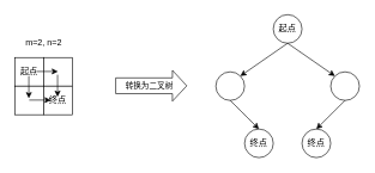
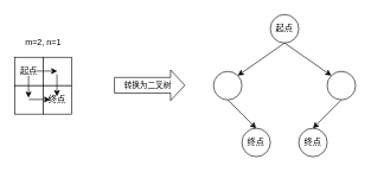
- <mxCell id="10" value="m=2, n=2" style="text;html=1;align=center;verticalAlign=middle;resizable=0;points=[];autosize=1;strokeColor=none;fillColor=none;" parent="1" vertex="1"><mxGeometry x="25" y="45" width="70" height="30" as="geometry" /></mxCell>
+ <mxCell id="10" value="m=2, n=1" style="text;html=1;align=center;verticalAlign=middle;resizable=0;points=[];autosize=1;strokeColor=none;fillColor=none;" parent="1" vertex="1"><mxGeometry x="25" y="45" width="70" height="30" as="geometry" /></mxCell>
